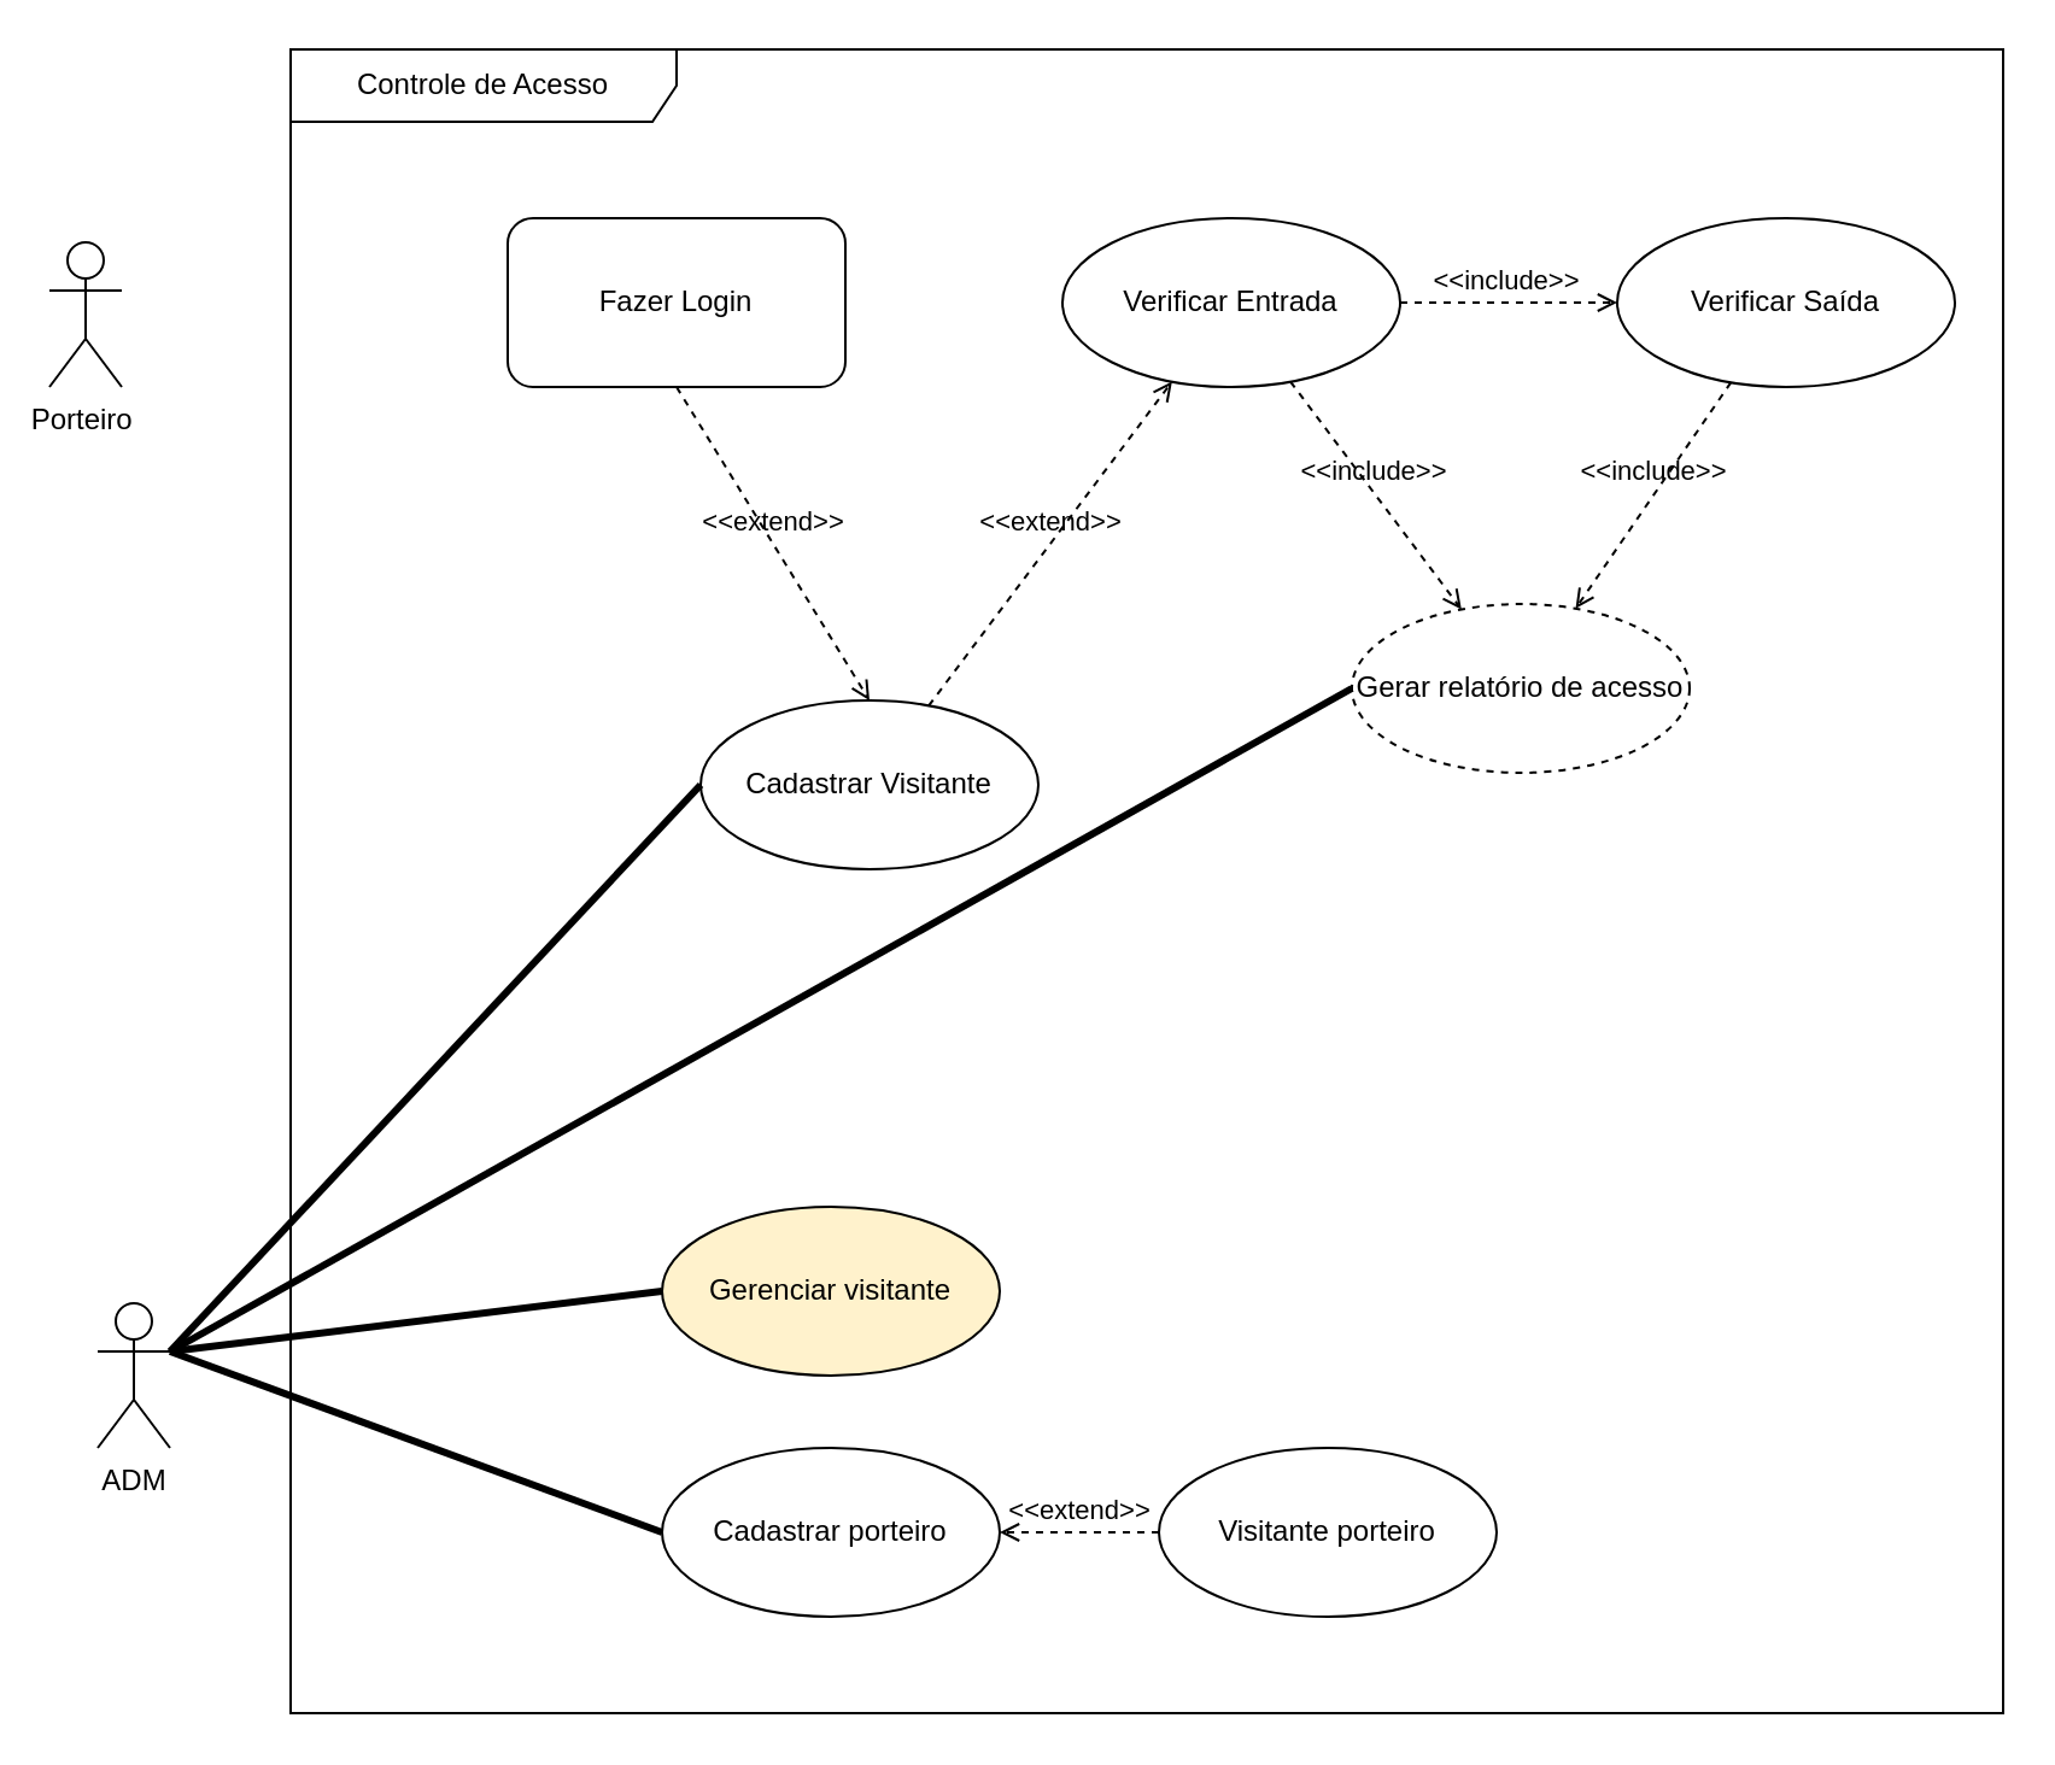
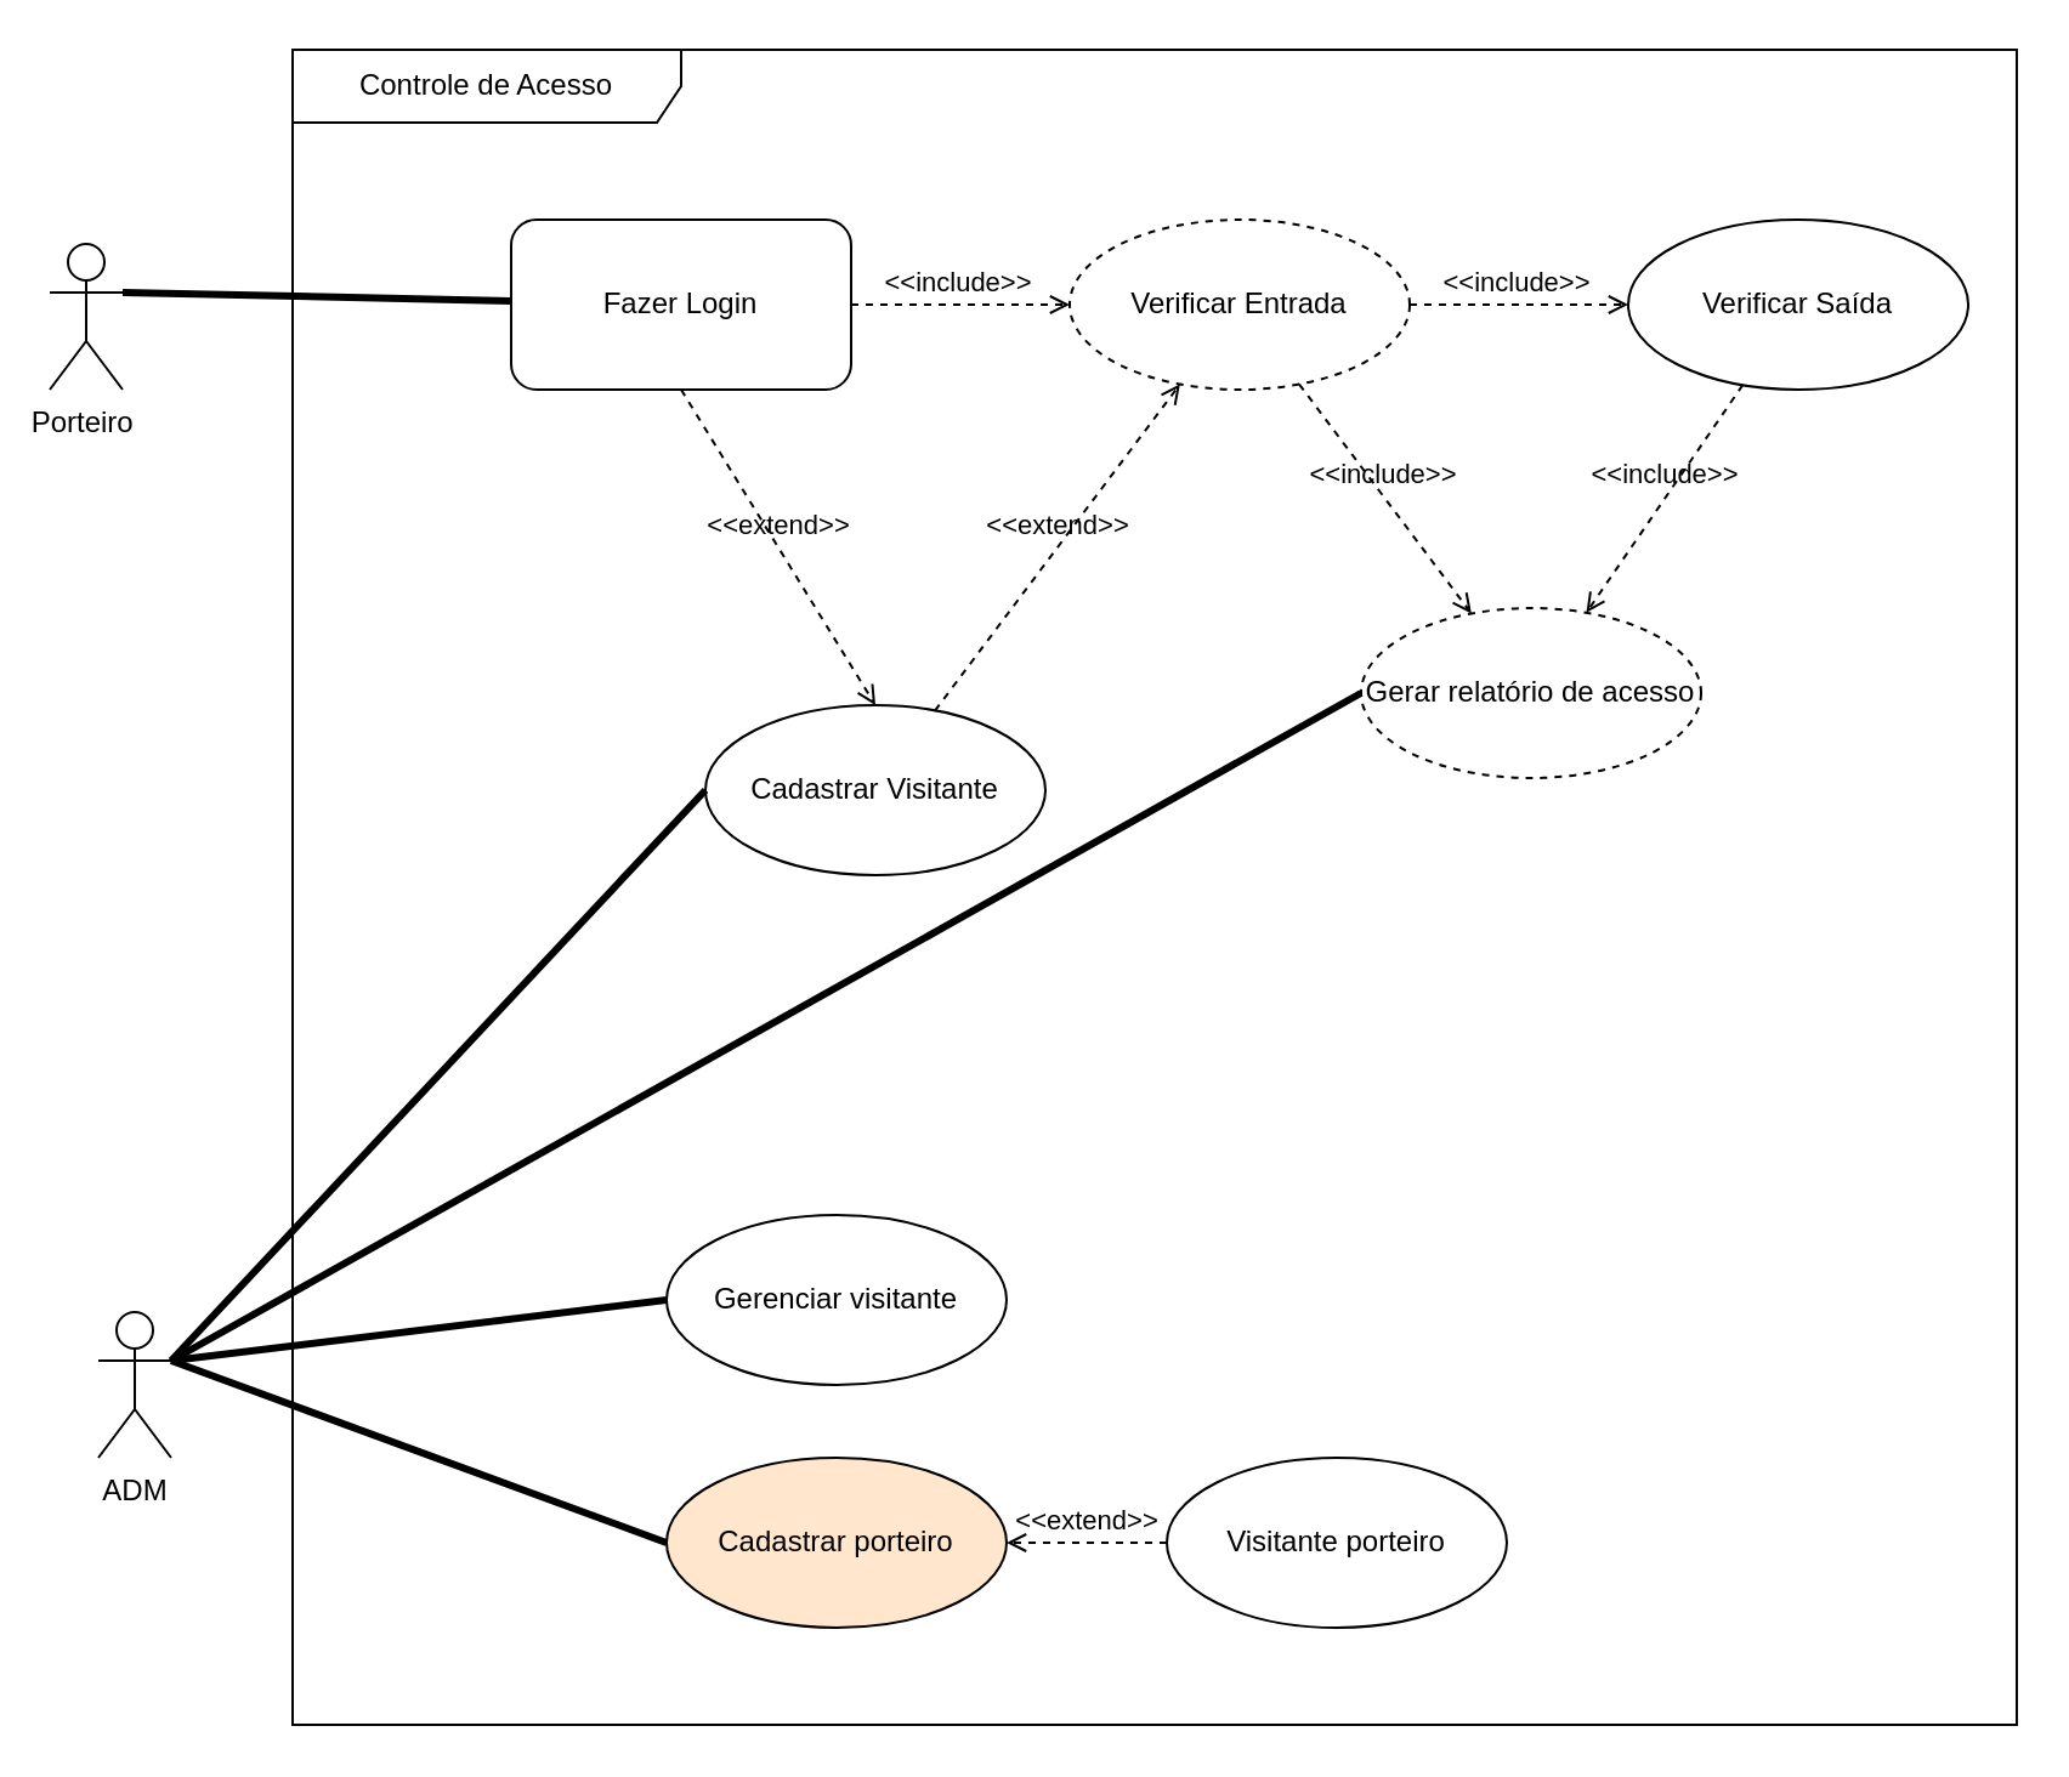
+ <mxCell id="2" value="" style="endArrow=none;startArrow=none;endFill=0;startFill=0;endSize=8;html=1;verticalAlign=bottom;labelBackgroundColor=none;strokeWidth=3;rounded=0;exitX=1;exitY=0.333;exitDx=0;exitDy=0;exitPerimeter=0;" edge="1" parent="1" source="24" target="11"><mxGeometry width="160" relative="1" as="geometry"><mxPoint x="46.95" y="138.98" as="sourcePoint" /><mxPoint x="170.058" y="142.846" as="targetPoint" /></mxGeometry></mxCell>
+ <mxCell id="14" value="&amp;lt;&amp;lt;include&amp;gt;&amp;gt;" style="html=1;verticalAlign=bottom;labelBackgroundColor=none;endArrow=open;endFill=0;dashed=1;rounded=0;exitX=1;exitY=0.5;exitDx=0;exitDy=0;entryX=0;entryY=0.5;entryDx=0;entryDy=0;" edge="1" parent="3" source="11" target="4"><mxGeometry x="-0.012" width="160" relative="1" as="geometry"><mxPoint x="423" y="158" as="sourcePoint" /><mxPoint x="476" y="232" as="targetPoint" /><mxPoint as="offset" /></mxGeometry></mxCell>
- <mxCell id="4" value="Verificar Entrada" style="ellipse;whiteSpace=wrap;html=1;" vertex="1" parent="3"><mxGeometry x="320" y="70" width="140" height="70" as="geometry" /></mxCell>
+ <mxCell id="4" value="Verificar Entrada" style="ellipse;whiteSpace=wrap;html=1;dashed=1;" vertex="1" parent="3"><mxGeometry x="320" y="70" width="140" height="70" as="geometry" /></mxCell>
- <mxCell id="16" value="Gerenciar visitante" style="ellipse;whiteSpace=wrap;html=1;fillColor=#fff2cc;" vertex="1" parent="3"><mxGeometry x="154" y="480" width="140" height="70" as="geometry" /></mxCell>
+ <mxCell id="16" value="Gerenciar visitante" style="ellipse;whiteSpace=wrap;html=1;" vertex="1" parent="3"><mxGeometry x="154" y="480" width="140" height="70" as="geometry" /></mxCell>
- <mxCell id="12" value="Cadastrar porteiro" style="ellipse;whiteSpace=wrap;html=1;" vertex="1" parent="3"><mxGeometry x="154" y="580" width="140" height="70" as="geometry" /></mxCell>
+ <mxCell id="12" value="Cadastrar porteiro" style="ellipse;whiteSpace=wrap;html=1;fillColor=#ffe6cc;" vertex="1" parent="3"><mxGeometry x="154" y="580" width="140" height="70" as="geometry" /></mxCell>
